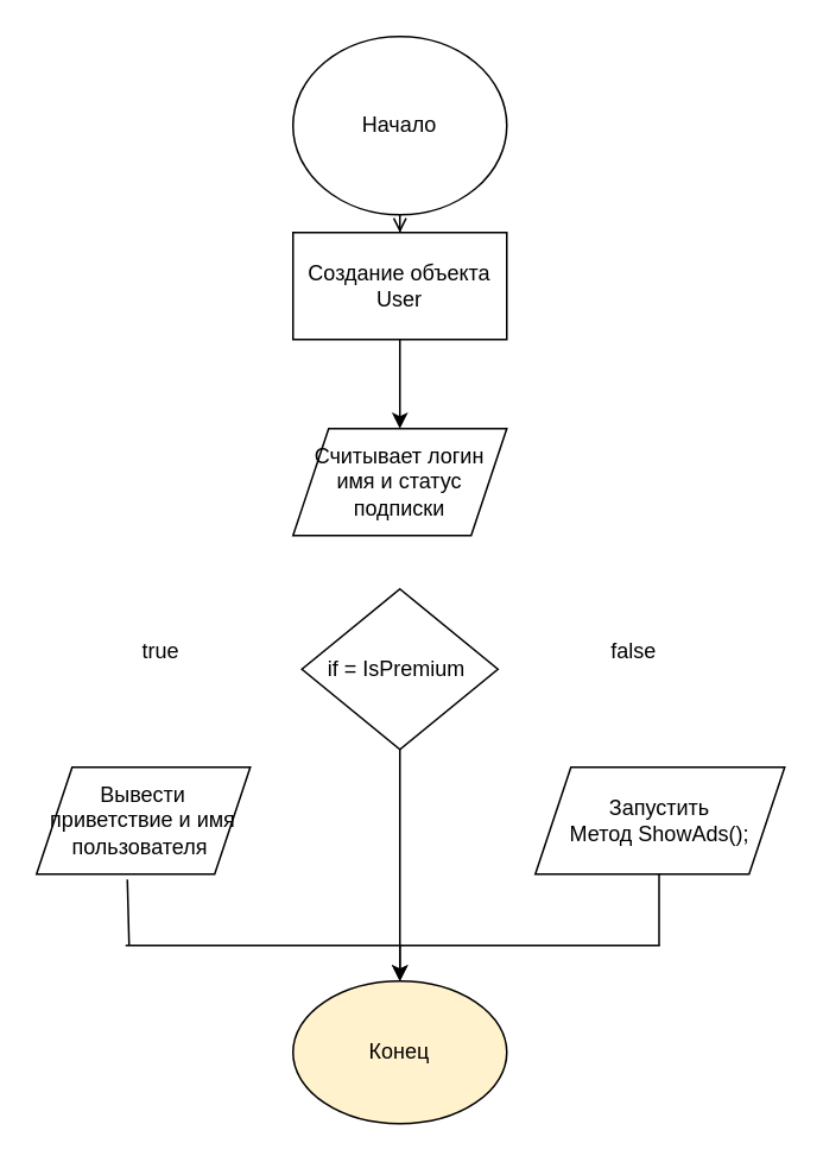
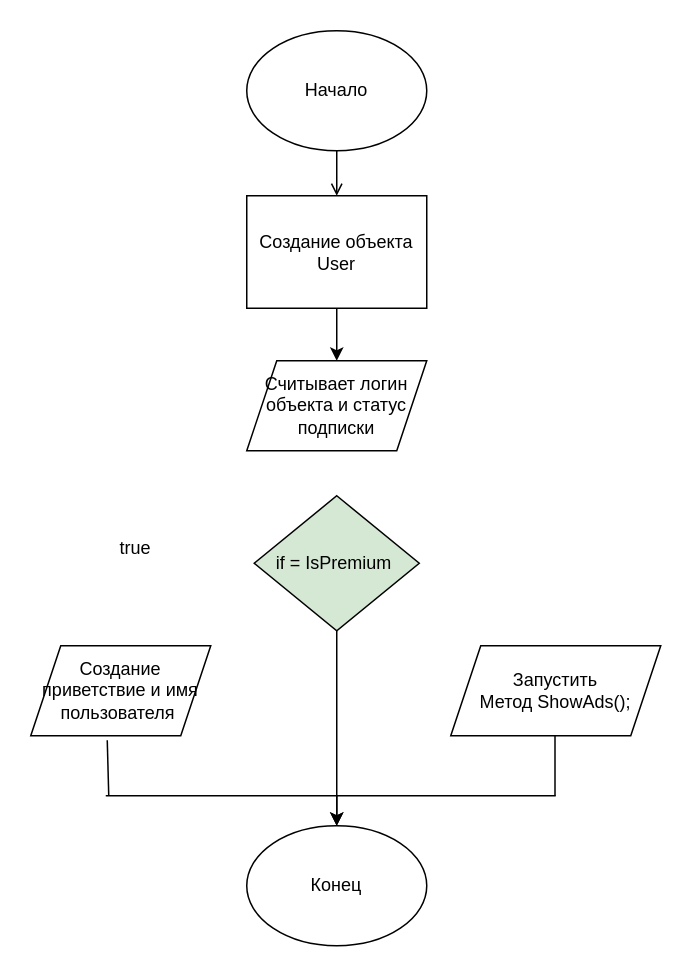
- <mxCell id="3" value="Начало" style="ellipse;whiteSpace=wrap;html=1;" vertex="1" parent="1"><mxGeometry x="164" y="20" width="120" height="100" as="geometry" /></mxCell>
+ <mxCell id="3" value="Начало" style="ellipse;whiteSpace=wrap;html=1;" vertex="1" parent="1"><mxGeometry x="164" y="20" width="120" height="80" as="geometry" /></mxCell>
- <mxCell id="5" value="Создание объекта User" style="whiteSpace=wrap;html=1;" vertex="1" parent="1"><mxGeometry x="164" y="130" width="120" height="60" as="geometry" /></mxCell>
+ <mxCell id="5" value="Создание объекта User" style="whiteSpace=wrap;html=1;" vertex="1" parent="1"><mxGeometry x="164" y="130" width="120" height="75" as="geometry" /></mxCell>
- <mxCell id="6" value="Считывает логин имя и статус подписки" style="shape=parallelogram;perimeter=parallelogramPerimeter;whiteSpace=wrap;html=1;fixedSize=1;" vertex="1" parent="1"><mxGeometry x="164" y="240" width="120" height="60" as="geometry" /></mxCell>
+ <mxCell id="6" value="Считывает логин объекта и статус подписки" style="shape=parallelogram;perimeter=parallelogramPerimeter;whiteSpace=wrap;html=1;fixedSize=1;" vertex="1" parent="1"><mxGeometry x="164" y="240" width="120" height="60" as="geometry" /></mxCell>
- <mxCell id="12" value="false" style="text;html=1;align=center;verticalAlign=middle;resizable=0;points=[];autosize=1;strokeColor=none;fillColor=none;" vertex="1" parent="1"><mxGeometry x="330" y="350" width="50" height="30" as="geometry" /></mxCell>
- <mxCell id="8" value="if = IsPremium&amp;nbsp;" style="rhombus;whiteSpace=wrap;html=1;" vertex="1" parent="1"><mxGeometry x="169" y="330" width="110" height="90" as="geometry" /></mxCell>
+ <mxCell id="8" value="if = IsPremium&amp;nbsp;" style="rhombus;whiteSpace=wrap;html=1;fillColor=#d5e8d4;" vertex="1" parent="1"><mxGeometry x="169" y="330" width="110" height="90" as="geometry" /></mxCell>
- <mxCell id="9" value="Вывести приветствие и имя пользователя&amp;nbsp;" style="shape=parallelogram;perimeter=parallelogramPerimeter;whiteSpace=wrap;html=1;fixedSize=1;" vertex="1" parent="1"><mxGeometry x="20" y="430" width="120" height="60" as="geometry" /></mxCell>
+ <mxCell id="9" value="Создание приветствие и имя пользователя&amp;nbsp;" style="shape=parallelogram;perimeter=parallelogramPerimeter;whiteSpace=wrap;html=1;fixedSize=1;" vertex="1" parent="1"><mxGeometry x="20" y="430" width="120" height="60" as="geometry" /></mxCell>
- <mxCell id="13" value="Конец" style="ellipse;whiteSpace=wrap;html=1;fillColor=#fff2cc;" vertex="1" parent="1"><mxGeometry x="164" y="550" width="120" height="80" as="geometry" /></mxCell>
+ <mxCell id="13" value="Конец" style="ellipse;whiteSpace=wrap;html=1;" vertex="1" parent="1"><mxGeometry x="164" y="550" width="120" height="80" as="geometry" /></mxCell>
